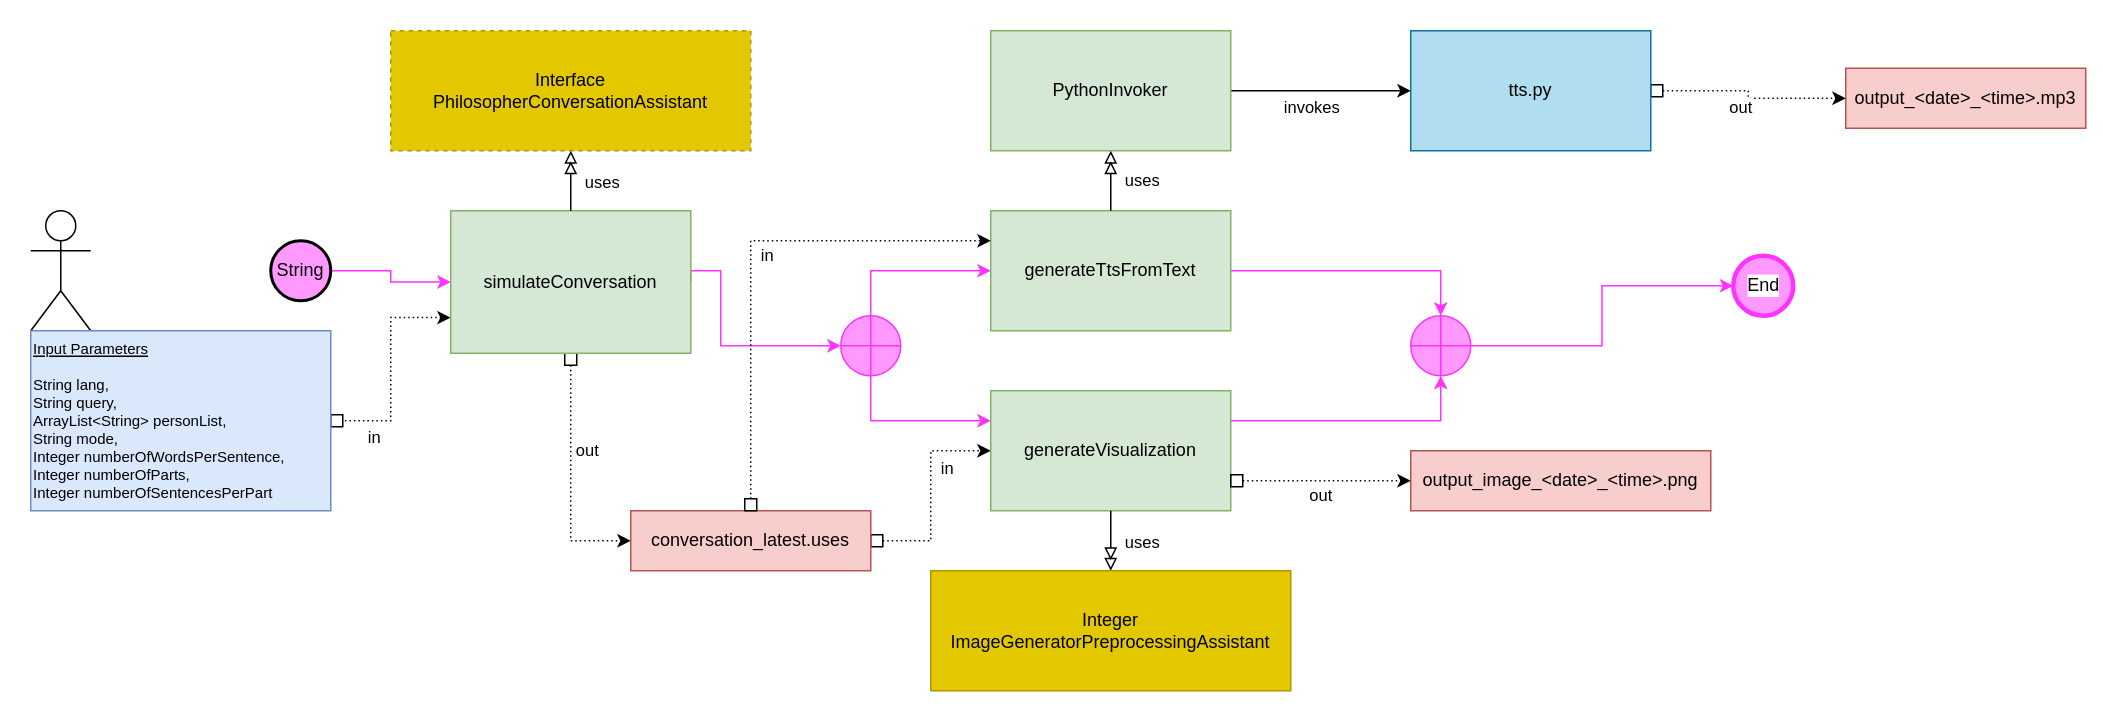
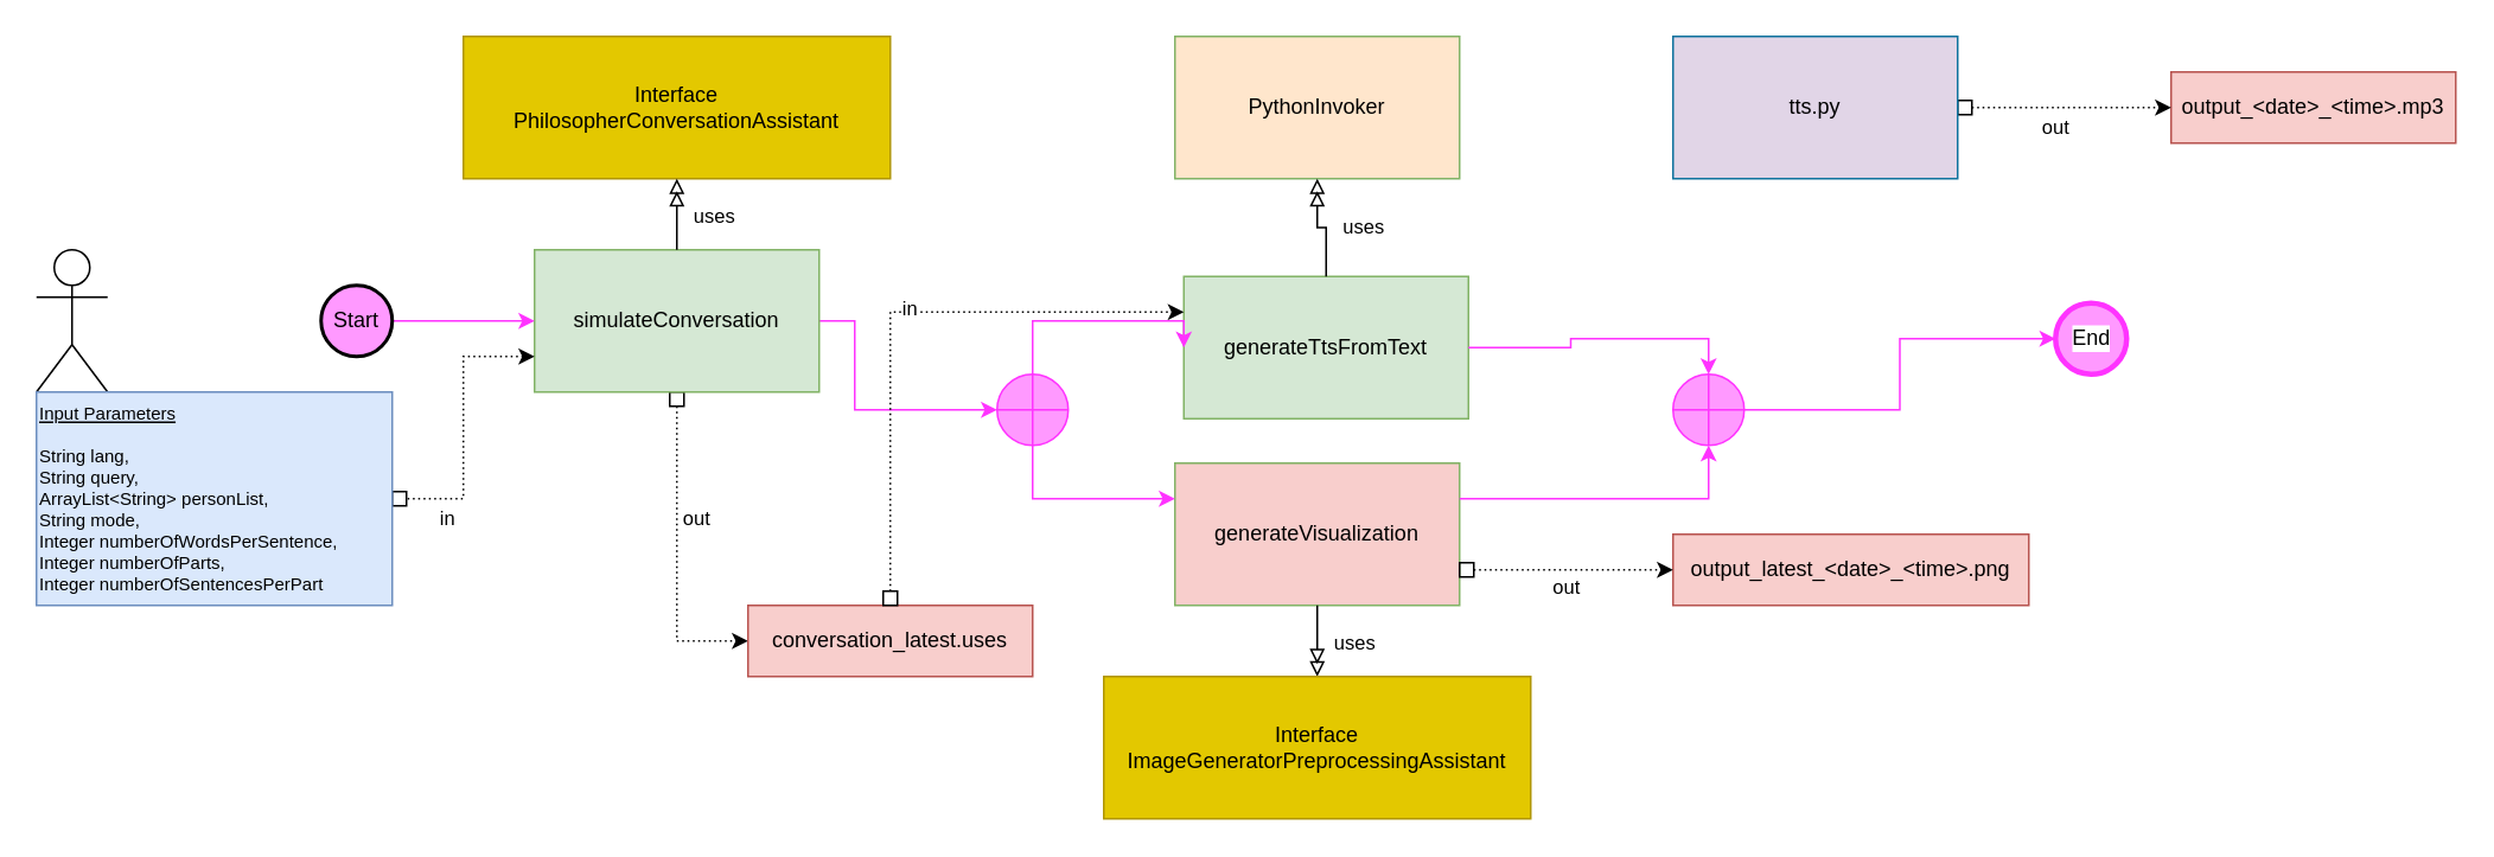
- <mxCell id="26" value="&lt;div&gt;Interface&lt;/div&gt;&lt;div&gt;PhilosopherConversationAssistant&lt;/div&gt;" style="rounded=0;whiteSpace=wrap;html=1;fillColor=#e3c800;strokeColor=#B09500;fontColor=#000000;dashed=1;" parent="1" vertex="1"><mxGeometry x="260" width="240" height="80" as="geometry" y="20" /></mxCell>
+ <mxCell id="26" value="&lt;div&gt;Interface&lt;/div&gt;&lt;div&gt;PhilosopherConversationAssistant&lt;/div&gt;" style="rounded=0;whiteSpace=wrap;html=1;fillColor=#e3c800;strokeColor=#B09500;fontColor=#000000;" parent="1" vertex="1"><mxGeometry x="260" width="240" height="80" as="geometry" y="20" /></mxCell>
- <mxCell id="31" value="PythonInvoker" style="rounded=0;whiteSpace=wrap;html=1;fillColor=#d5e8d4;strokeColor=#82b366;" parent="1" vertex="1"><mxGeometry x="660" width="160" height="80" as="geometry" y="20" /></mxCell>
+ <mxCell id="31" value="PythonInvoker" style="rounded=0;whiteSpace=wrap;html=1;fillColor=#ffe6cc;strokeColor=#82b366;" parent="1" vertex="1"><mxGeometry x="660" width="160" height="80" as="geometry" y="20" /></mxCell>
- <mxCell id="29" value="" style="edgeStyle=orthogonalEdgeStyle;rounded=0;orthogonalLoop=1;jettySize=auto;html=1;" parent="1" source="31" target="34" edge="1"><mxGeometry relative="1" as="geometry" /></mxCell>
- <mxCell id="30" value="invokes" style="edgeLabel;html=1;align=center;verticalAlign=middle;resizable=0;points=[];" parent="29" vertex="1" connectable="0"><mxGeometry x="-0.473" y="-2" relative="1" as="geometry"><mxPoint x="21" y="8" as="offset" /></mxGeometry></mxCell>
- <mxCell id="34" value="tts.py" style="rounded=0;whiteSpace=wrap;html=1;fillColor=#b1ddf0;strokeColor=#10739e;" parent="1" vertex="1"><mxGeometry x="940" width="160" height="80" as="geometry" y="20" /></mxCell>
+ <mxCell id="34" value="tts.py" style="rounded=0;whiteSpace=wrap;html=1;fillColor=#e1d5e7;strokeColor=#10739e;" parent="1" vertex="1"><mxGeometry x="940" width="160" height="80" as="geometry" y="20" /></mxCell>
- <mxCell id="18" value="&lt;div style=&quot;color: rgb(169, 177, 214);&quot;&gt;&lt;pre style=&quot;font-family:'Ayuthaya',monospace;font-size:10,5pt;&quot;&gt;&lt;font face=&quot;Helvetica&quot; color=&quot;#000000&quot;&gt;output_&amp;lt;date&amp;gt;_&amp;lt;time&amp;gt;.mp3&lt;/font&gt;&lt;/pre&gt;&lt;/div&gt;" style="rounded=0;whiteSpace=wrap;html=1;fillColor=#f8cecc;strokeColor=#b85450;align=center;" parent="1" vertex="1"><mxGeometry x="1230" y="45" width="160" height="40" as="geometry" /></mxCell>
+ <mxCell id="18" value="&lt;div style=&quot;color: rgb(169, 177, 214);&quot;&gt;&lt;pre style=&quot;font-family:'Ayuthaya',monospace;font-size:10,5pt;&quot;&gt;&lt;font face=&quot;Helvetica&quot; color=&quot;#000000&quot;&gt;output_&amp;lt;date&amp;gt;_&amp;lt;time&amp;gt;.mp3&lt;/font&gt;&lt;/pre&gt;&lt;/div&gt;" style="rounded=0;whiteSpace=wrap;html=1;fillColor=#f8cecc;strokeColor=#b85450;align=center;" parent="1" vertex="1"><mxGeometry x="1220" y="40" width="160" height="40" as="geometry" /></mxCell>
- <mxCell id="36" value="String" style="strokeWidth=2;html=1;shape=mxgraph.flowchart.start_2;whiteSpace=wrap;fillColor=#FF99FF;" parent="1" vertex="1"><mxGeometry x="180" y="160" width="40" height="40" as="geometry" /></mxCell>
+ <mxCell id="36" value="Start" style="strokeWidth=2;html=1;shape=mxgraph.flowchart.start_2;whiteSpace=wrap;fillColor=#FF99FF;" parent="1" vertex="1"><mxGeometry x="180" y="160" width="40" height="40" as="geometry" /></mxCell>
- <mxCell id="9" value="generateTtsFromText" style="rounded=0;whiteSpace=wrap;html=1;fillColor=#d5e8d4;strokeColor=#82b366;" parent="1" vertex="1"><mxGeometry x="660" y="140" width="160" height="80" as="geometry" /></mxCell>
+ <mxCell id="9" value="generateTtsFromText" style="rounded=0;whiteSpace=wrap;html=1;fillColor=#d5e8d4;strokeColor=#82b366;" parent="1" vertex="1"><mxGeometry x="665" y="155" width="160" height="80" as="geometry" /></mxCell>
- <mxCell id="6" value="simulateConversation" style="rounded=0;whiteSpace=wrap;html=1;fillColor=#d5e8d4;strokeColor=#82b366;" parent="1" vertex="1"><mxGeometry x="300" y="140" width="160" height="95" as="geometry" /></mxCell>
+ <mxCell id="6" value="simulateConversation" style="rounded=0;whiteSpace=wrap;html=1;fillColor=#d5e8d4;strokeColor=#82b366;" parent="1" vertex="1"><mxGeometry x="300" y="140" width="160" height="80" as="geometry" /></mxCell>
- <mxCell id="16" value="generateVisualization" style="rounded=0;whiteSpace=wrap;html=1;fillColor=#d5e8d4;strokeColor=#82b366;" parent="1" vertex="1"><mxGeometry x="660" y="260" width="160" height="80" as="geometry" /></mxCell>
+ <mxCell id="16" value="generateVisualization" style="rounded=0;whiteSpace=wrap;html=1;fillColor=#f8cecc;strokeColor=#82b366;" parent="1" vertex="1"><mxGeometry x="660" y="260" width="160" height="80" as="geometry" /></mxCell>
- <mxCell id="21" value="&lt;div style=&quot;color: rgb(169, 177, 214);&quot;&gt;&lt;pre style=&quot;font-family:'Ayuthaya',monospace;font-size:10,5pt;&quot;&gt;&lt;font face=&quot;Helvetica&quot; color=&quot;#000000&quot;&gt;output_image_&amp;lt;date&amp;gt;_&amp;lt;time&amp;gt;.png&lt;/font&gt;&lt;/pre&gt;&lt;/div&gt;" style="rounded=0;whiteSpace=wrap;html=1;fillColor=#f8cecc;strokeColor=#b85450;align=center;" parent="1" vertex="1"><mxGeometry x="940" y="300" width="200" height="40" as="geometry" /></mxCell>
+ <mxCell id="21" value="&lt;div style=&quot;color: rgb(169, 177, 214);&quot;&gt;&lt;pre style=&quot;font-family:'Ayuthaya',monospace;font-size:10,5pt;&quot;&gt;&lt;font face=&quot;Helvetica&quot; color=&quot;#000000&quot;&gt;output_latest_&amp;lt;date&amp;gt;_&amp;lt;time&amp;gt;.png&lt;/font&gt;&lt;/pre&gt;&lt;/div&gt;" style="rounded=0;whiteSpace=wrap;html=1;fillColor=#f8cecc;strokeColor=#b85450;align=center;" parent="1" vertex="1"><mxGeometry x="940" y="300" width="200" height="40" as="geometry" /></mxCell>
- <mxCell id="11" style="edgeStyle=orthogonalEdgeStyle;rounded=0;orthogonalLoop=1;jettySize=auto;html=1;exitX=1;exitY=0.5;exitDx=0;exitDy=0;entryX=0;entryY=0.5;entryDx=0;entryDy=0;dashed=1;dashPattern=1 2;startArrow=box;startFill=0;" parent="1" source="13" target="16" edge="1"><mxGeometry relative="1" as="geometry" /></mxCell>
- <mxCell id="12" value="&lt;div&gt;in&lt;/div&gt;" style="edgeLabel;html=1;align=center;verticalAlign=middle;resizable=0;points=[];" parent="11" vertex="1" connectable="0"><mxGeometry x="0.073" relative="1" as="geometry"><mxPoint x="10" y="-14" as="offset" /></mxGeometry></mxCell>
- <mxCell id="25" value="Integer&lt;br&gt;ImageGeneratorPreprocessingAssistant" style="rounded=0;whiteSpace=wrap;html=1;fillColor=#e3c800;strokeColor=#B09500;fontColor=#000000;" parent="1" vertex="1"><mxGeometry x="620" y="380" width="240" height="80" as="geometry" /></mxCell>
+ <mxCell id="25" value="Interface&lt;br&gt;ImageGeneratorPreprocessingAssistant" style="rounded=0;whiteSpace=wrap;html=1;fillColor=#e3c800;strokeColor=#B09500;fontColor=#000000;" parent="1" vertex="1"><mxGeometry x="620" y="380" width="240" height="80" as="geometry" /></mxCell>
